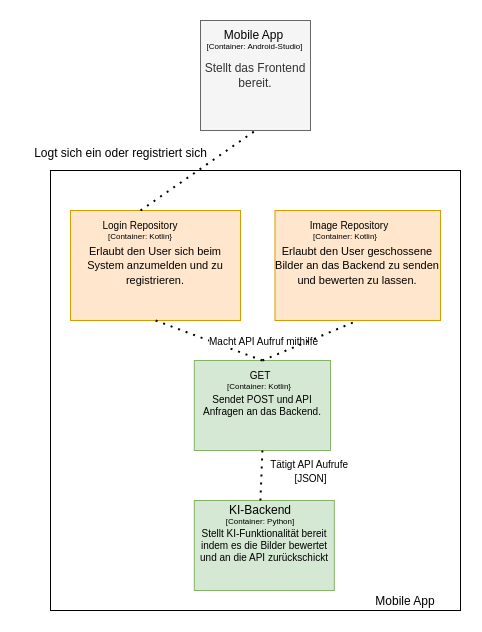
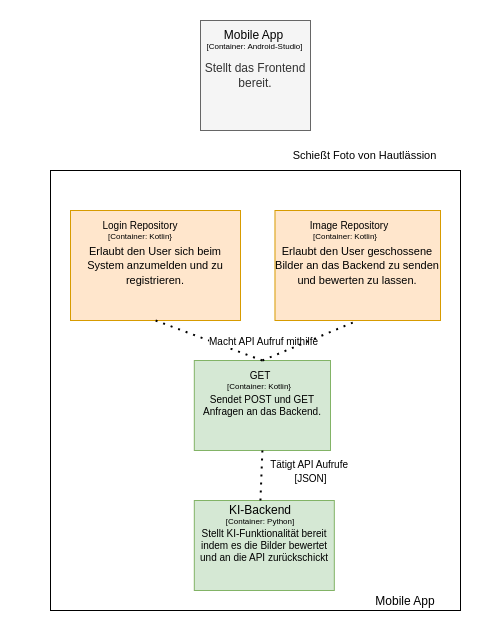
- <mxCell id="27" value="Logt sich ein oder registriert sich" style="text;html=1;align=center;verticalAlign=middle;resizable=0;points=[];autosize=1;strokeColor=none;fillColor=none;" vertex="1" parent="1"><mxGeometry x="20" y="138" width="200" height="30" as="geometry" /></mxCell>
+ <mxCell id="26" value="&lt;font style=&quot;font-size: 11px;&quot;&gt;Schießt Foto von Hautlässion&lt;/font&gt;" style="text;html=1;align=center;verticalAlign=middle;resizable=0;points=[];autosize=1;strokeColor=none;fillColor=none;" vertex="1" parent="1"><mxGeometry x="279.48" y="140" width="170" height="30" as="geometry" /></mxCell>
- <mxCell id="10" value="" style="endArrow=none;dashed=1;html=1;dashPattern=1 3;strokeWidth=2;rounded=0;entryX=0.5;entryY=1;entryDx=0;entryDy=0;exitX=0.5;exitY=0;exitDx=0;exitDy=0;" edge="1" parent="1" source="8" target="3"><mxGeometry width="50" height="50" relative="1" as="geometry"><mxPoint x="290" y="260" as="sourcePoint" /><mxPoint x="340" y="210" as="targetPoint" /></mxGeometry></mxCell>
- <mxCell id="11" value="&lt;div&gt;Sendet POST und API Anfragen an das Backend.&lt;/div&gt;" style="rounded=0;whiteSpace=wrap;html=1;fontSize=10;align=center;fillColor=#d5e8d4;strokeColor=#82b366;" vertex="1" parent="1"><mxGeometry x="193.81" y="360" width="136.19" height="90" as="geometry" /></mxCell>
+ <mxCell id="11" value="&lt;div&gt;Sendet POST und GET Anfragen an das Backend.&lt;/div&gt;" style="rounded=0;whiteSpace=wrap;html=1;fontSize=10;align=center;fillColor=#d5e8d4;strokeColor=#82b366;" vertex="1" parent="1"><mxGeometry x="193.81" y="360" width="136.19" height="90" as="geometry" /></mxCell>
